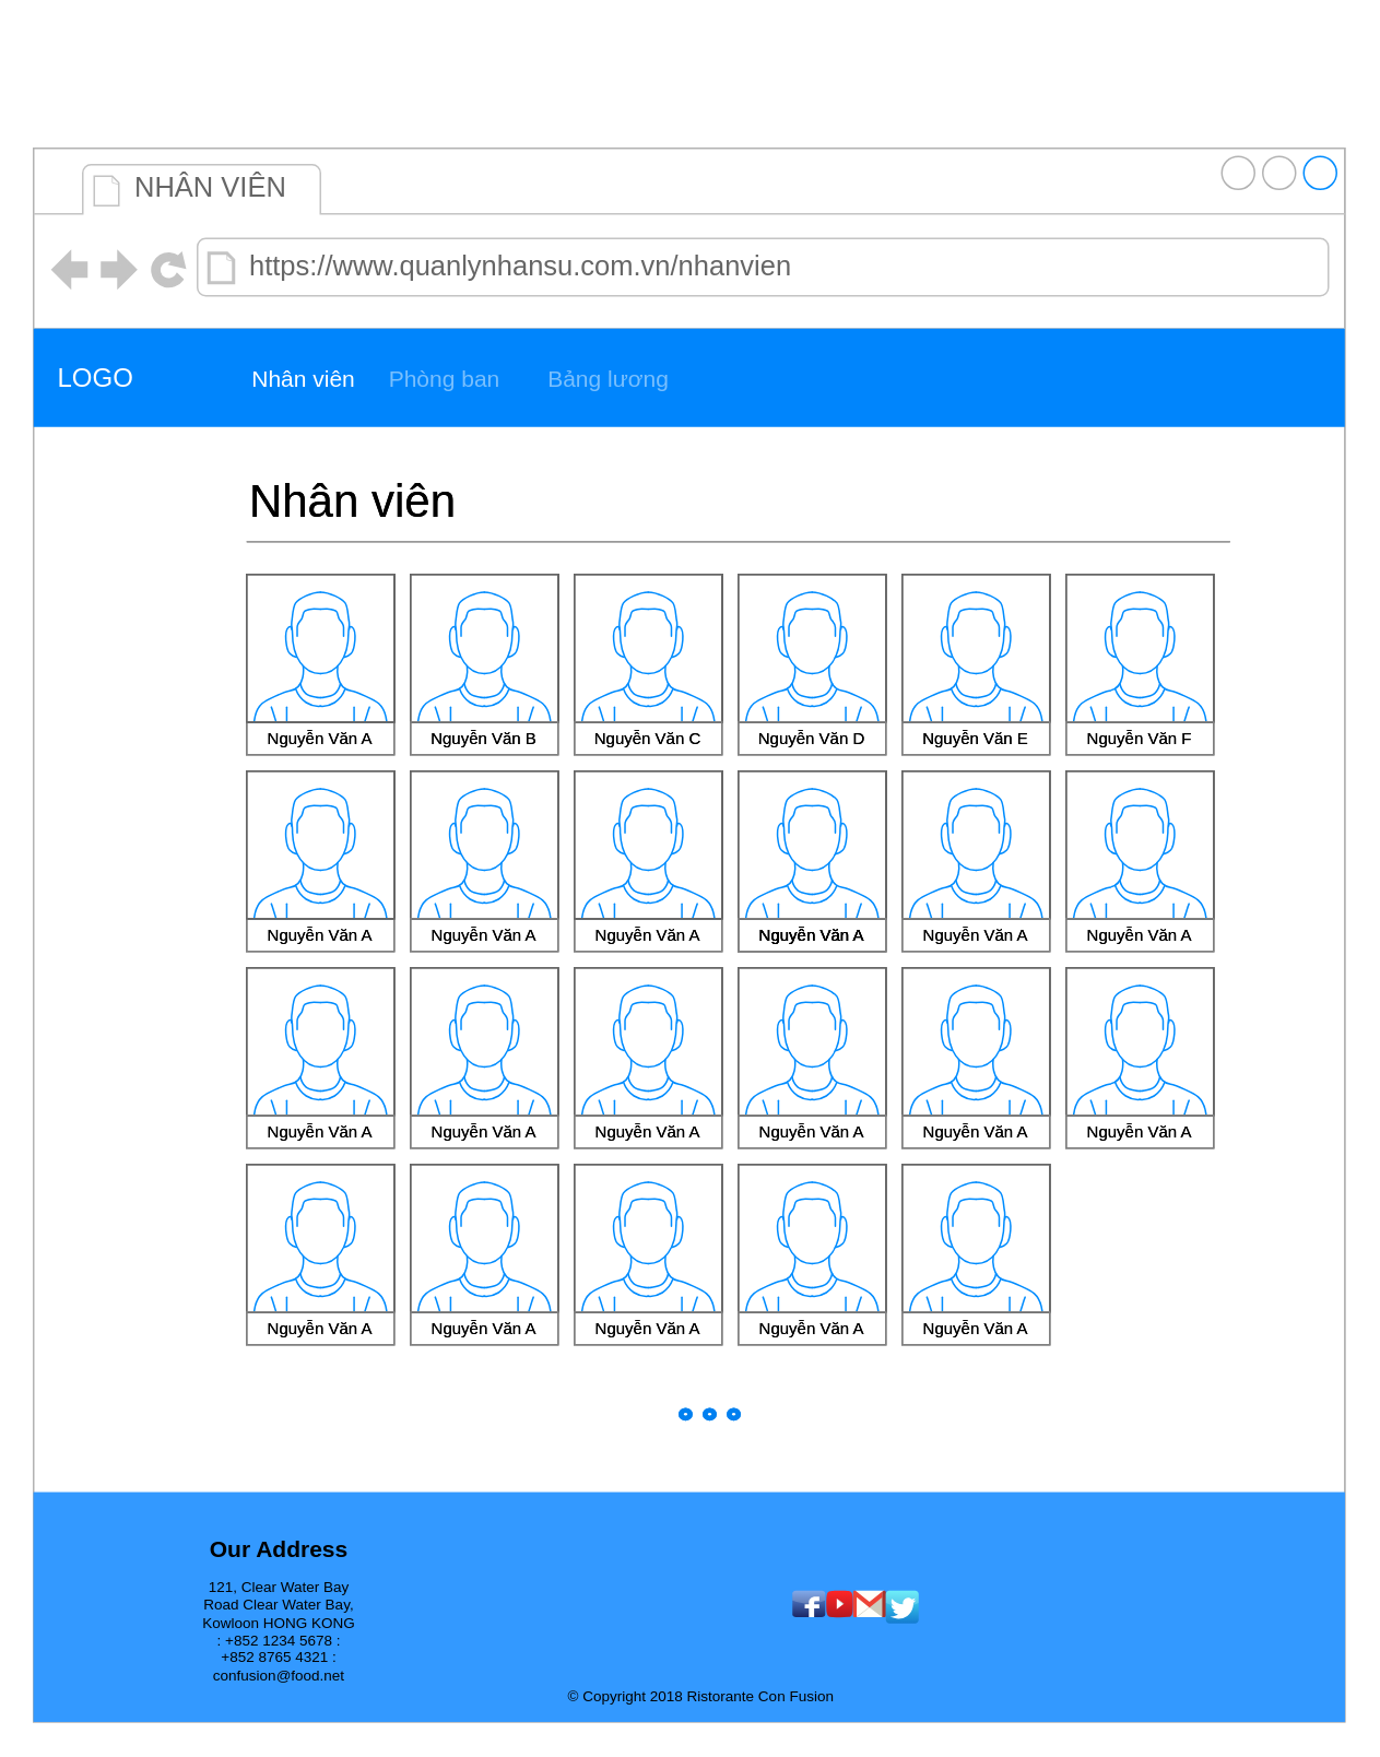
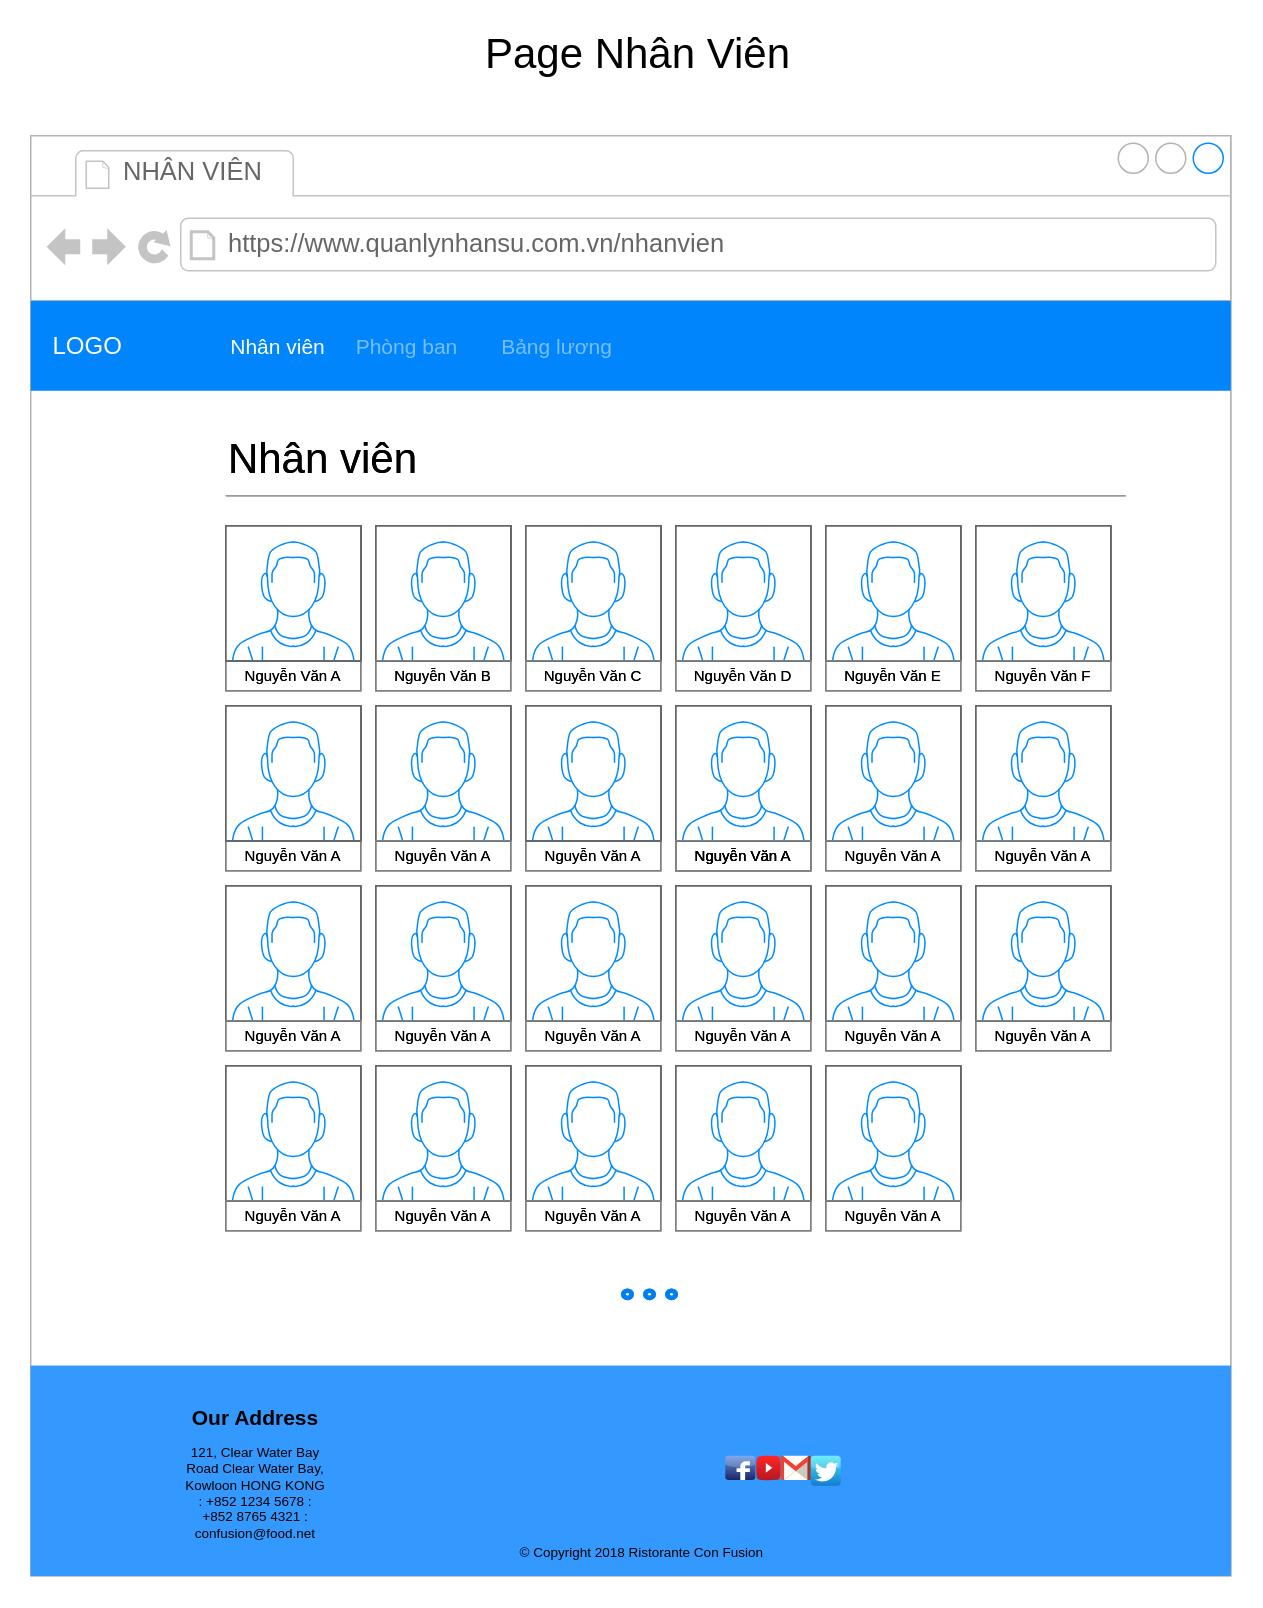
+ <mxCell id="152" value="Page Nhân Viên" style="text;html=1;strokeColor=none;fillColor=none;align=center;verticalAlign=middle;whiteSpace=wrap;rounded=0;perimeterSpacing=0;fontSize=28;" parent="1" vertex="1"><mxGeometry x="280" y="20" width="290" height="30" as="geometry" /></mxCell>
